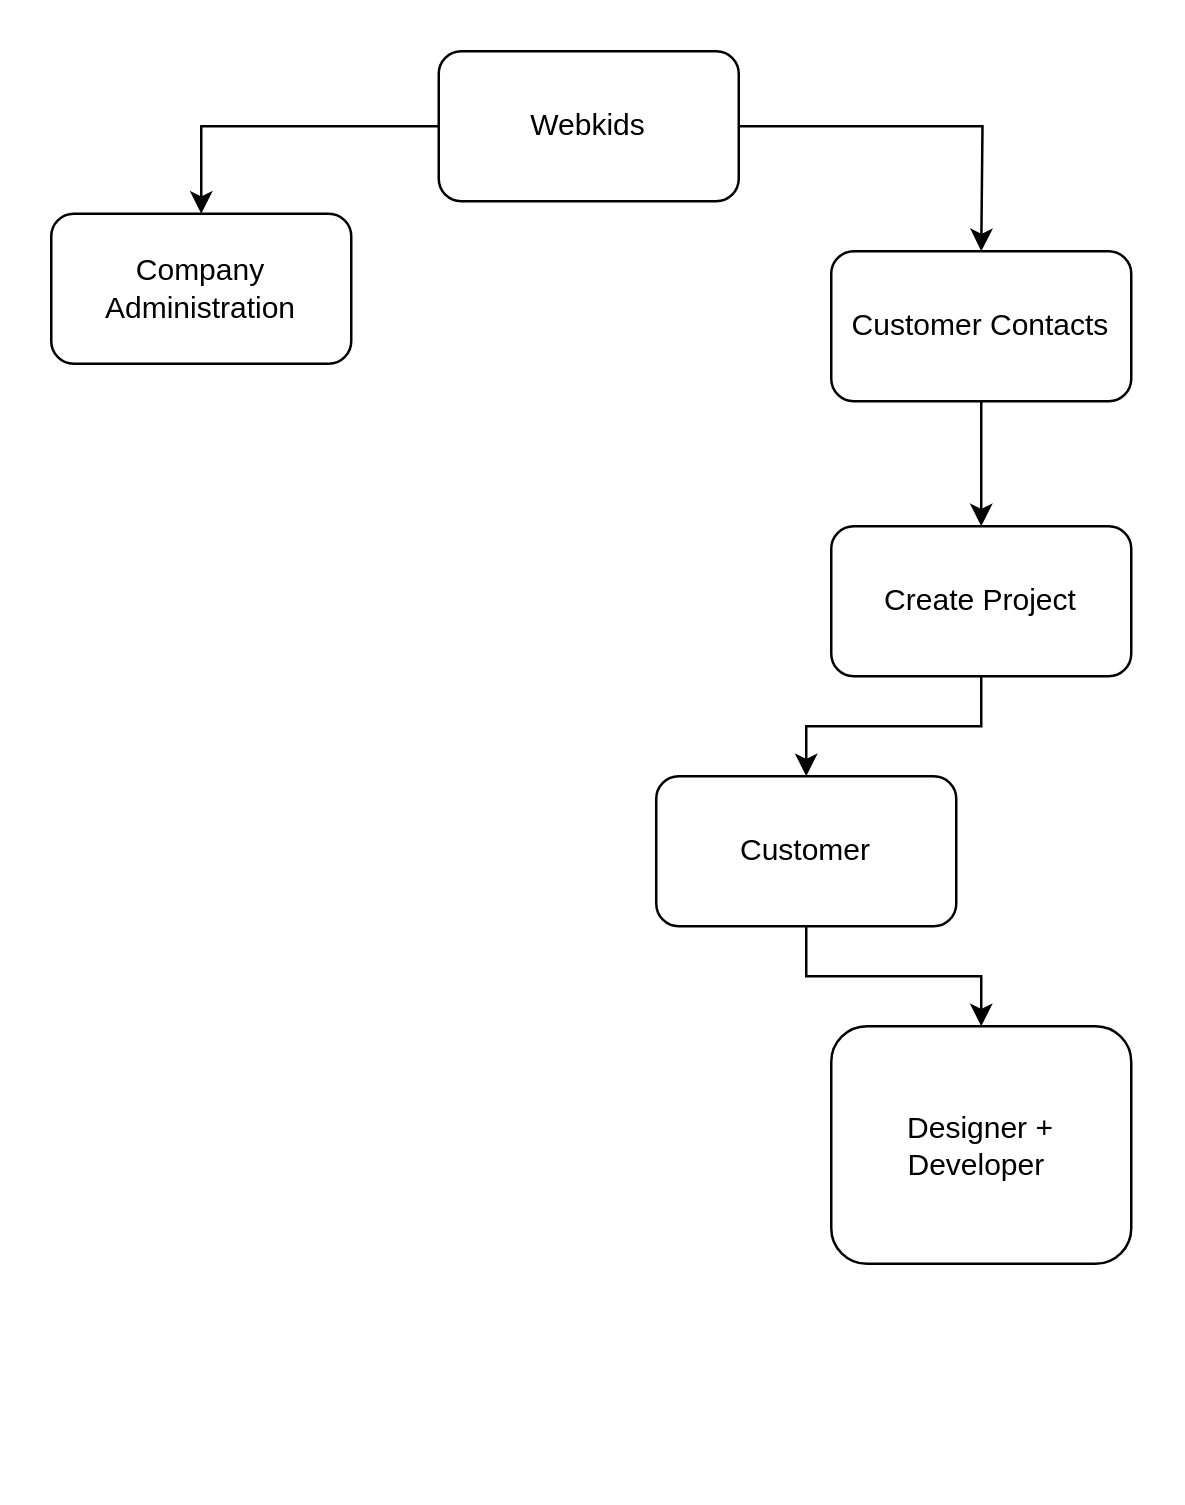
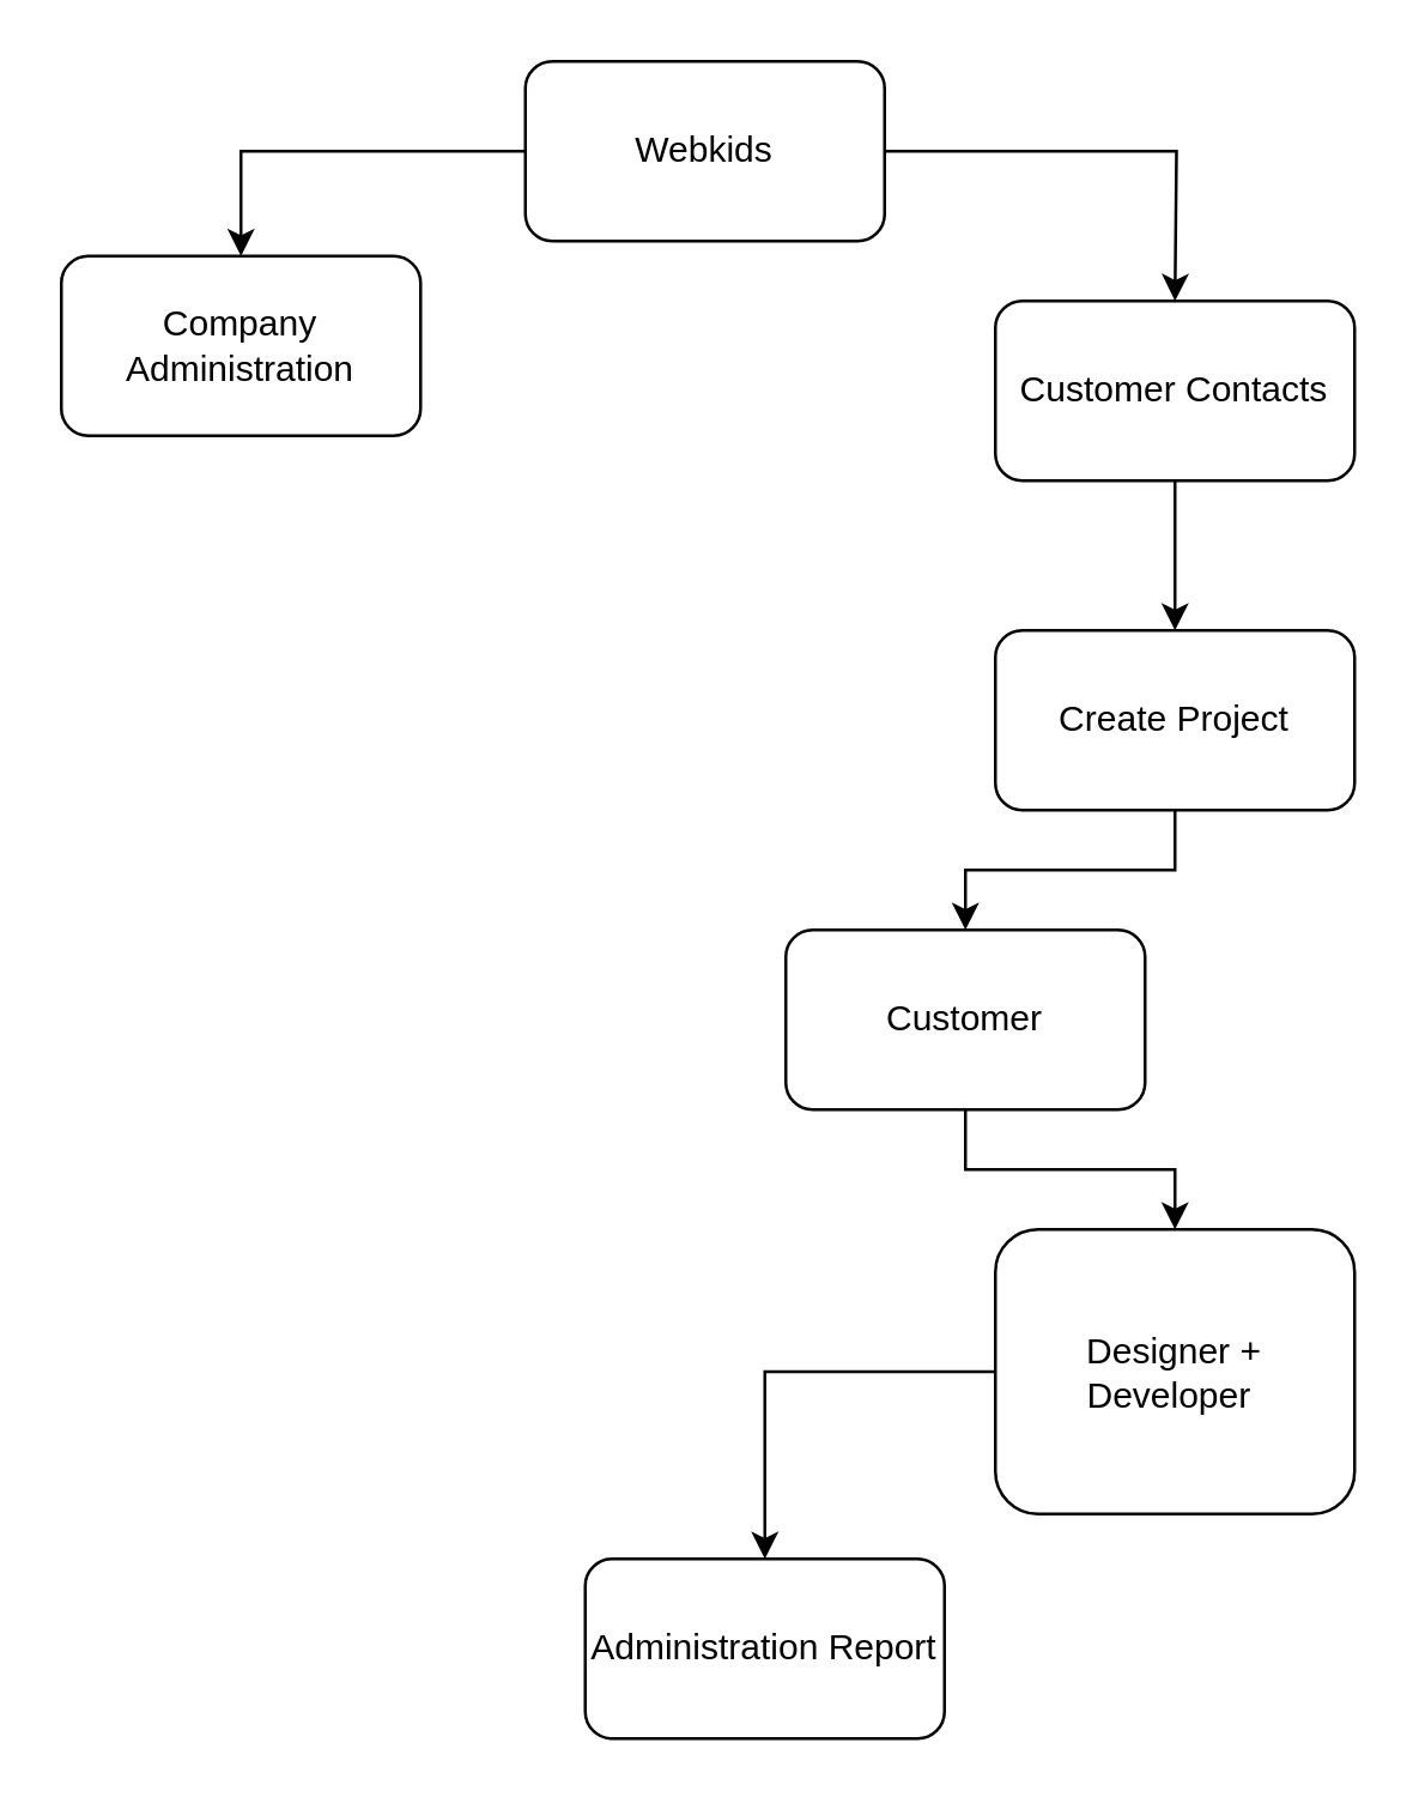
+ <mxCell id="5" style="edgeStyle=orthogonalEdgeStyle;rounded=0;orthogonalLoop=1;jettySize=auto;html=1;" edge="1" parent="1" source="6" target="11"><mxGeometry relative="1" as="geometry" /></mxCell>
+ <mxCell id="11" value="Administration Report" style="rounded=1;whiteSpace=wrap;html=1;" vertex="1" parent="1"><mxGeometry x="195" y="520" width="120" height="60" as="geometry" /></mxCell>
